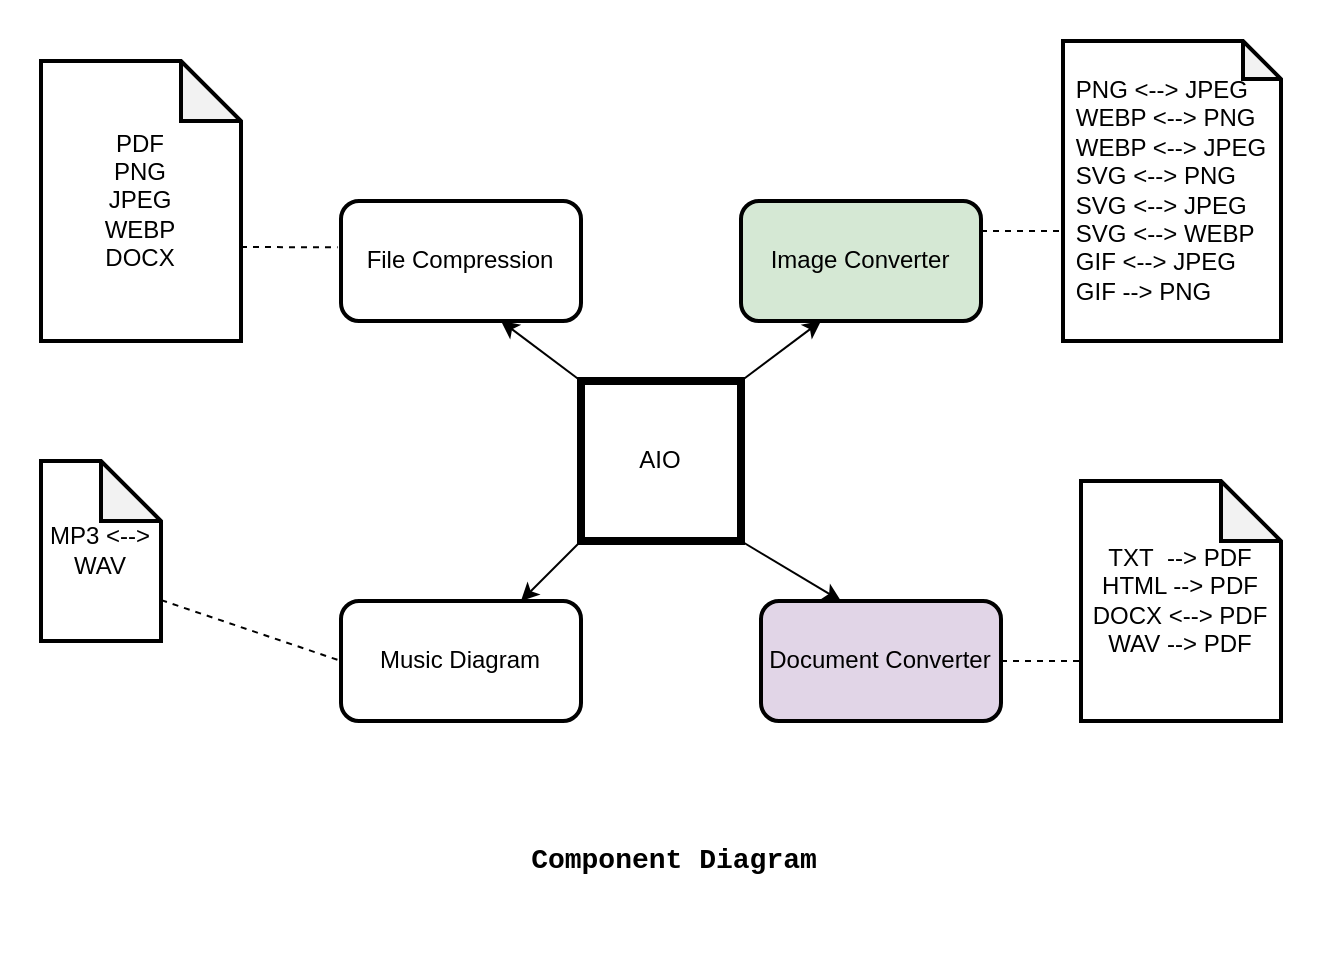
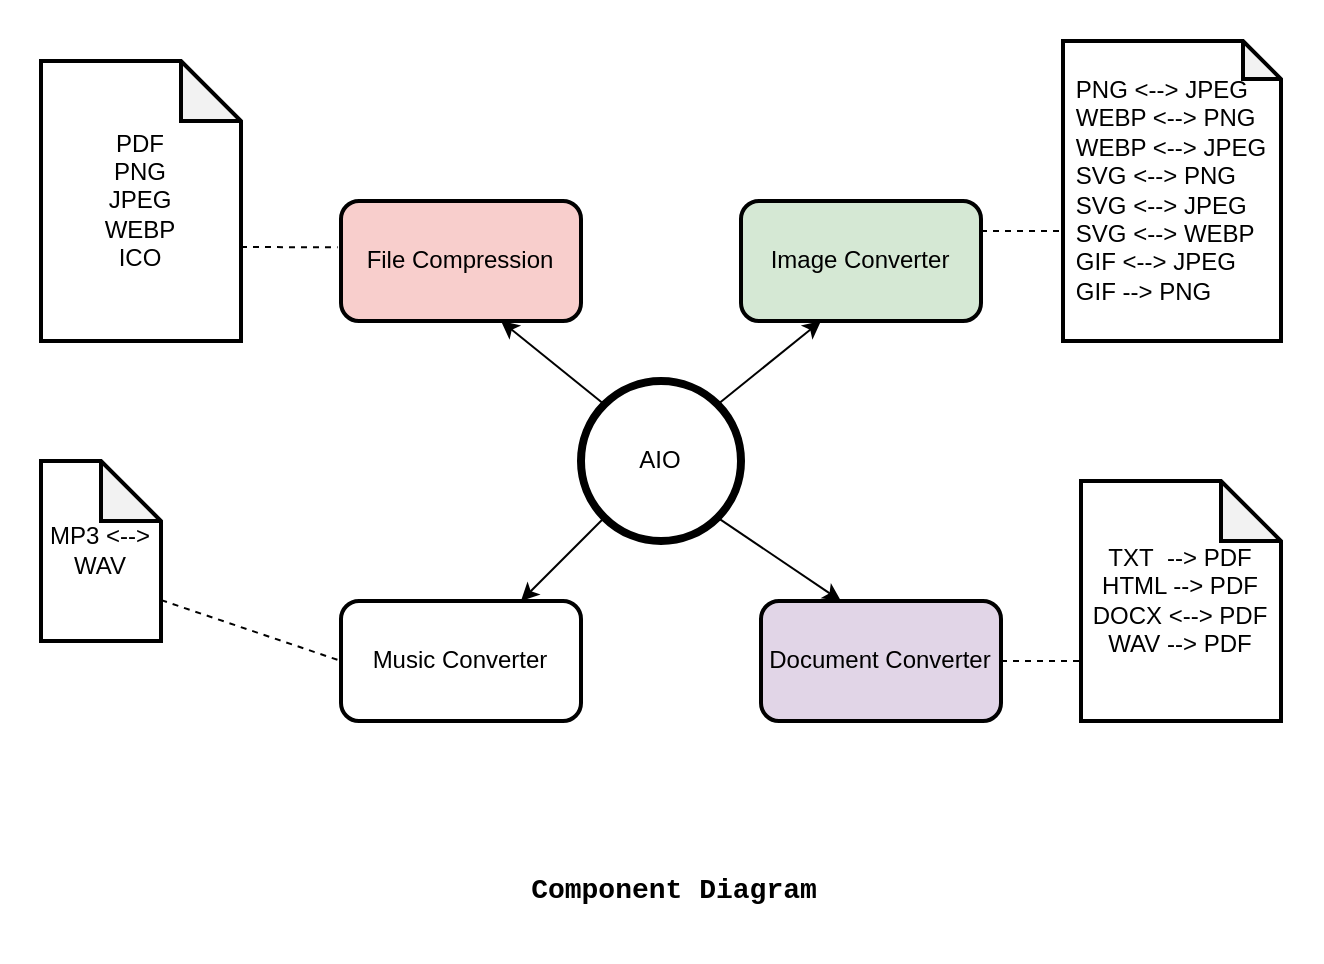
- <mxCell id="18" value="PDF&lt;br&gt;PNG&lt;br&gt;JPEG&lt;br&gt;WEBP&lt;br&gt;DOCX" style="shape=note;whiteSpace=wrap;html=1;backgroundOutline=1;darkOpacity=0.05;strokeWidth=2;" vertex="1" parent="1"><mxGeometry x="20" y="30" width="100" height="140" as="geometry" /></mxCell>
+ <mxCell id="18" value="PDF&lt;br&gt;PNG&lt;br&gt;JPEG&lt;br&gt;WEBP&lt;br&gt;ICO" style="shape=note;whiteSpace=wrap;html=1;backgroundOutline=1;darkOpacity=0.05;strokeWidth=2;" vertex="1" parent="1"><mxGeometry x="20" y="30" width="100" height="140" as="geometry" /></mxCell>
- <mxCell id="10" value="File Compression" style="rounded=1;whiteSpace=wrap;html=1;strokeWidth=2;" vertex="1" parent="1"><mxGeometry x="170" y="100" width="120" height="60" as="geometry" /></mxCell>
+ <mxCell id="10" value="File Compression" style="rounded=1;whiteSpace=wrap;html=1;strokeWidth=2;fillColor=#f8cecc;" vertex="1" parent="1"><mxGeometry x="170" y="100" width="120" height="60" as="geometry" /></mxCell>
- <mxCell id="2" value="AIO" style="whiteSpace=wrap;html=1;aspect=fixed;strokeWidth=4;rounded=0;" vertex="1" parent="1"><mxGeometry x="290" y="190" width="80" height="80" as="geometry" /></mxCell>
+ <mxCell id="2" value="AIO" style="ellipse;whiteSpace=wrap;html=1;aspect=fixed;strokeWidth=4;" vertex="1" parent="1"><mxGeometry x="290" y="190" width="80" height="80" as="geometry" /></mxCell>
- <mxCell id="8" value="Music Diagram" style="rounded=1;whiteSpace=wrap;html=1;strokeWidth=2;" vertex="1" parent="1"><mxGeometry x="170" y="300" width="120" height="60" as="geometry" /></mxCell>
+ <mxCell id="8" value="Music Converter" style="rounded=1;whiteSpace=wrap;html=1;strokeWidth=2;" vertex="1" parent="1"><mxGeometry x="170" y="300" width="120" height="60" as="geometry" /></mxCell>
- <mxCell id="19" value="&lt;b&gt;&lt;font face=&quot;Courier New&quot; style=&quot;font-size: 14px&quot;&gt;Component Diagram&lt;/font&gt;&lt;/b&gt;" style="text;html=1;strokeColor=none;fillColor=none;align=center;verticalAlign=middle;whiteSpace=wrap;rounded=0;" vertex="1" parent="1"><mxGeometry x="264" y="400" width="146" height="60" as="geometry" /></mxCell>
+ <mxCell id="19" value="&lt;b&gt;&lt;font face=&quot;Courier New&quot; style=&quot;font-size: 14px&quot;&gt;Component Diagram&lt;/font&gt;&lt;/b&gt;" style="text;html=1;strokeColor=none;fillColor=none;align=center;verticalAlign=middle;whiteSpace=wrap;rounded=0;" vertex="1" parent="1"><mxGeometry x="264" y="415" width="146" height="60" as="geometry" /></mxCell>
